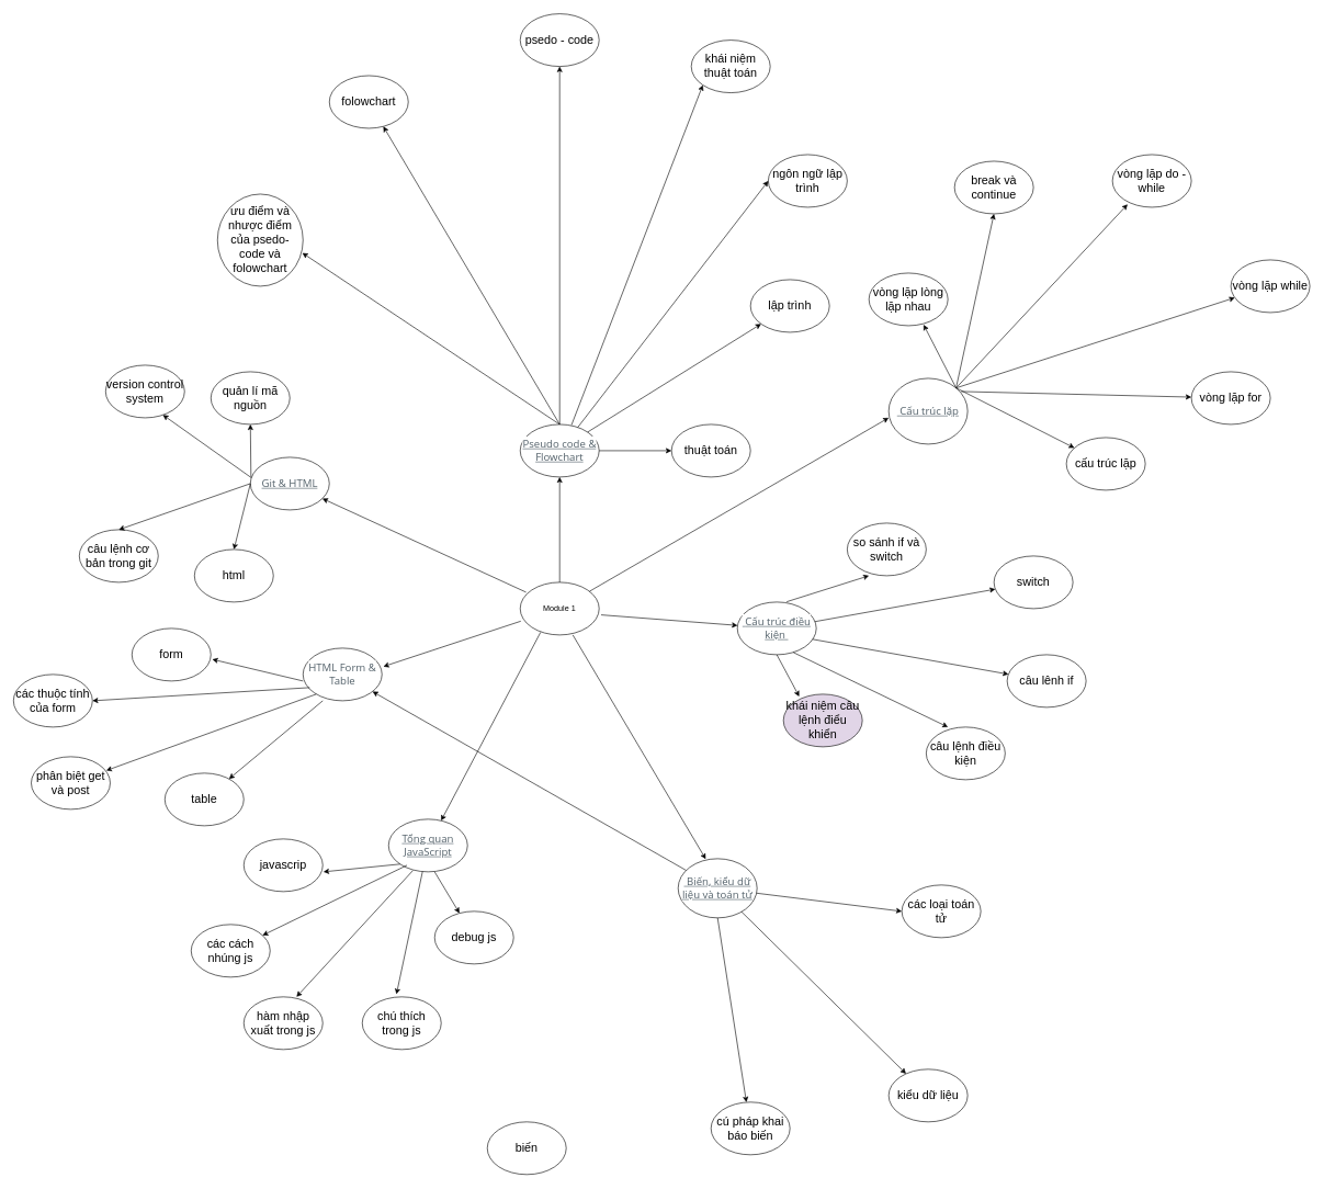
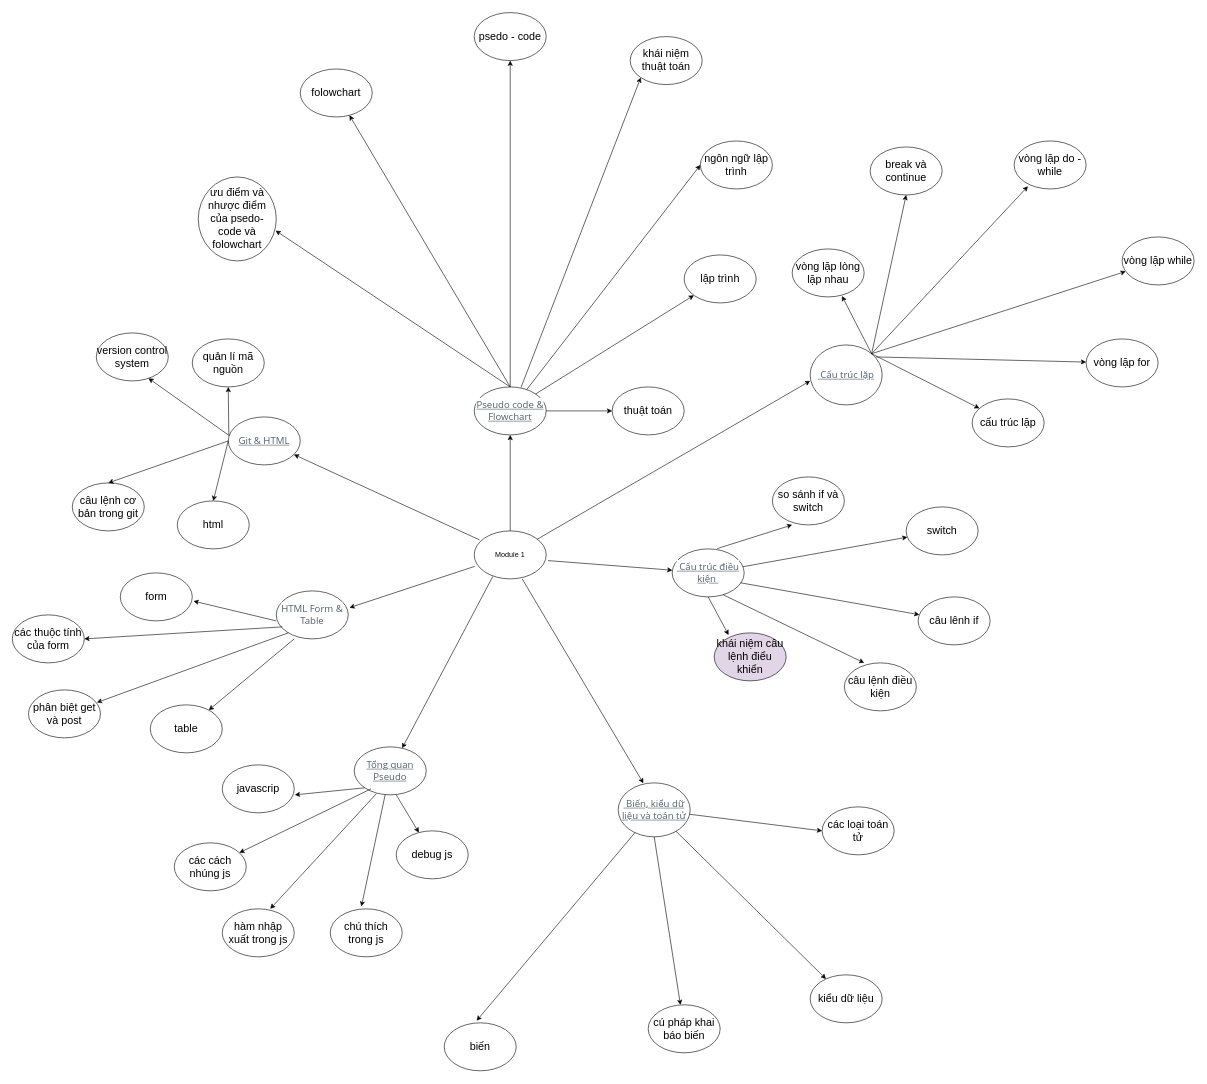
- <mxCell id="60" value="" style="endArrow=classic;html=1;rounded=0;fontSize=18;" edge="1" parent="1" source="7" target="5"><mxGeometry width="50" height="50" relative="1" as="geometry"><mxPoint x="810" y="1224" as="sourcePoint" /><mxPoint x="860" y="1174" as="targetPoint" /></mxGeometry></mxCell>
+ <mxCell id="60" value="" style="endArrow=classic;html=1;rounded=0;fontSize=18;entryX=0.45;entryY=-0.044;entryDx=0;entryDy=0;entryPerimeter=0;" edge="1" parent="1" source="7" target="58"><mxGeometry width="50" height="50" relative="1" as="geometry"><mxPoint x="810" y="1224" as="sourcePoint" /><mxPoint x="860" y="1174" as="targetPoint" /></mxGeometry></mxCell>
- <mxCell id="6" value="&lt;a href=&quot;https://james.codegym.vn/course/view.php?id=62#section-6&quot; style=&quot;box-sizing: border-box ; background-color: rgb(255 , 255 , 255) ; font-family: &amp;#34;open sans&amp;#34; ; font-size: 16px ; text-align: left ; color: rgb(82 , 96 , 105)&quot;&gt;Tổng quan JavaScript&lt;/a&gt;" style="ellipse;whiteSpace=wrap;html=1;" vertex="1" parent="1"><mxGeometry x="590" y="1244" width="120" height="80" as="geometry" /></mxCell>
+ <mxCell id="6" value="&lt;a href=&quot;https://james.codegym.vn/course/view.php?id=62#section-6&quot; style=&quot;box-sizing: border-box ; background-color: rgb(255 , 255 , 255) ; font-family: &amp;#34;open sans&amp;#34; ; font-size: 16px ; text-align: left ; color: rgb(82 , 96 , 105)&quot;&gt;Tổng quan Pseudo&lt;/a&gt;" style="ellipse;whiteSpace=wrap;html=1;" vertex="1" parent="1"><mxGeometry x="590" y="1244" width="120" height="80" as="geometry" /></mxCell>
